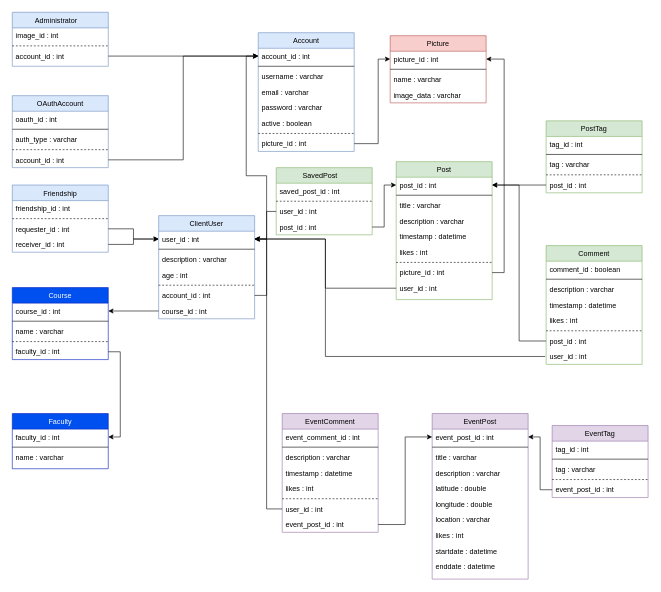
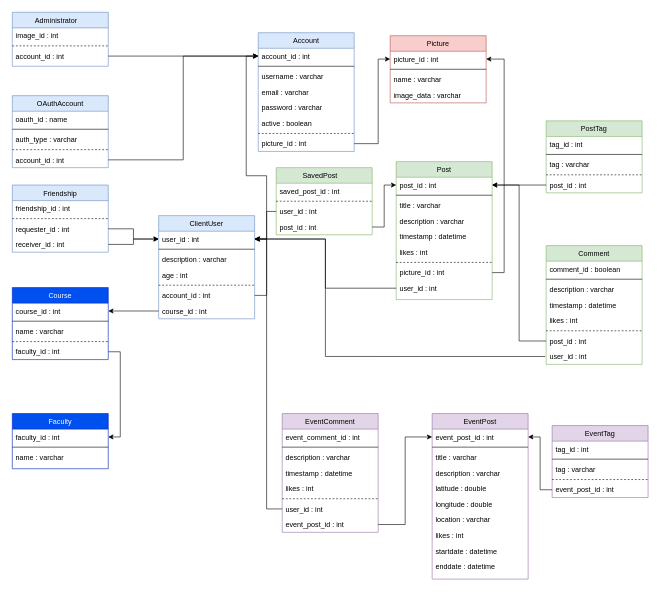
- <mxCell id="74" value="oauth_id : int" style="text;align=left;verticalAlign=top;spacingLeft=4;spacingRight=4;overflow=hidden;rotatable=0;points=[[0,0.5],[1,0.5]];portConstraint=eastwest;" vertex="1" parent="73"><mxGeometry y="26" width="160" height="26" as="geometry" /></mxCell>
+ <mxCell id="74" value="oauth_id : name" style="text;align=left;verticalAlign=top;spacingLeft=4;spacingRight=4;overflow=hidden;rotatable=0;points=[[0,0.5],[1,0.5]];portConstraint=eastwest;" vertex="1" parent="73"><mxGeometry y="26" width="160" height="26" as="geometry" /></mxCell>
